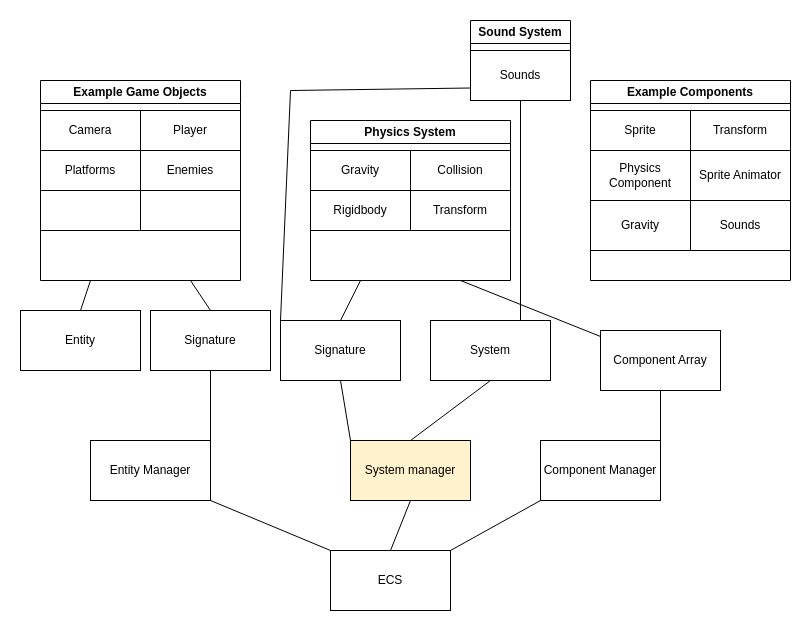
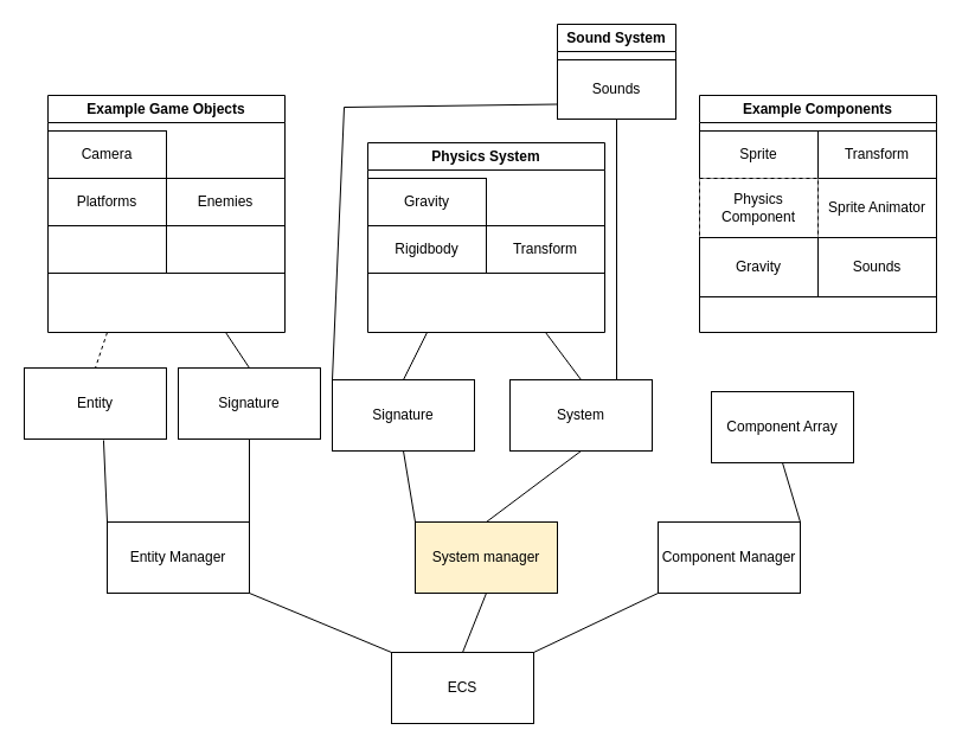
- <mxCell id="25" value="Player" style="whiteSpace=wrap;html=1;" vertex="1" parent="23"><mxGeometry x="100" y="30" width="100" height="40" as="geometry" /></mxCell>
- <mxCell id="39" value="Collision" style="whiteSpace=wrap;html=1;" vertex="1" parent="37"><mxGeometry x="100" y="30" width="100" height="40" as="geometry" /></mxCell>
- <mxCell id="34" value="Physics Component" style="whiteSpace=wrap;html=1;" vertex="1" parent="30"><mxGeometry y="70" width="100" height="50" as="geometry" /></mxCell>
+ <mxCell id="34" value="Physics Component" style="whiteSpace=wrap;html=1;dashed=1;" vertex="1" parent="30"><mxGeometry y="70" width="100" height="50" as="geometry" /></mxCell>
- <mxCell id="21" value="" style="endArrow=none;html=1;rounded=0;entryX=0.5;entryY=0;entryDx=0;entryDy=0;exitX=0.25;exitY=1;exitDx=0;exitDy=0;" edge="1" parent="1" source="23" target="11"><mxGeometry width="50" height="50" relative="1" as="geometry"><mxPoint x="118.182" y="247" as="sourcePoint" /><mxPoint x="420" y="170" as="targetPoint" /></mxGeometry></mxCell>
+ <mxCell id="21" value="" style="endArrow=none;html=1;rounded=0;entryX=0.5;entryY=0;entryDx=0;entryDy=0;exitX=0.25;exitY=1;exitDx=0;exitDy=0;dashed=1;" edge="1" parent="1" source="23" target="11"><mxGeometry width="50" height="50" relative="1" as="geometry"><mxPoint x="118.182" y="247" as="sourcePoint" /><mxPoint x="420" y="170" as="targetPoint" /></mxGeometry></mxCell>
- <mxCell id="18" value="" style="endArrow=none;html=1;rounded=0;exitX=0.75;exitY=1;exitDx=0;exitDy=0;" edge="1" parent="1" source="37" target="15"><mxGeometry width="50" height="50" relative="1" as="geometry"><mxPoint x="420" y="280" as="sourcePoint" /><mxPoint x="420" y="170" as="targetPoint" /></mxGeometry></mxCell>
+ <mxCell id="18" value="" style="endArrow=none;html=1;rounded=0;entryX=0.5;entryY=0;entryDx=0;entryDy=0;exitX=0.75;exitY=1;exitDx=0;exitDy=0;" edge="1" parent="1" source="37" target="6"><mxGeometry width="50" height="50" relative="1" as="geometry"><mxPoint x="420" y="280" as="sourcePoint" /><mxPoint x="420" y="170" as="targetPoint" /></mxGeometry></mxCell>
+ <mxCell id="12" value="" style="endArrow=none;html=1;rounded=0;exitX=0;exitY=0;exitDx=0;exitDy=0;entryX=0.558;entryY=1.017;entryDx=0;entryDy=0;entryPerimeter=0;" edge="1" parent="1" source="4" target="11"><mxGeometry width="50" height="50" relative="1" as="geometry"><mxPoint x="390" y="640" as="sourcePoint" /><mxPoint x="440" y="590" as="targetPoint" /></mxGeometry></mxCell>
- <mxCell id="5" value="Component Manager" style="whiteSpace=wrap;html=1;" vertex="1" parent="1"><mxGeometry x="540" y="440" width="120" height="60" as="geometry" /></mxCell>
+ <mxCell id="5" value="Component Manager" style="whiteSpace=wrap;html=1;" vertex="1" parent="1"><mxGeometry x="555" y="440" width="120" height="60" as="geometry" /></mxCell>
